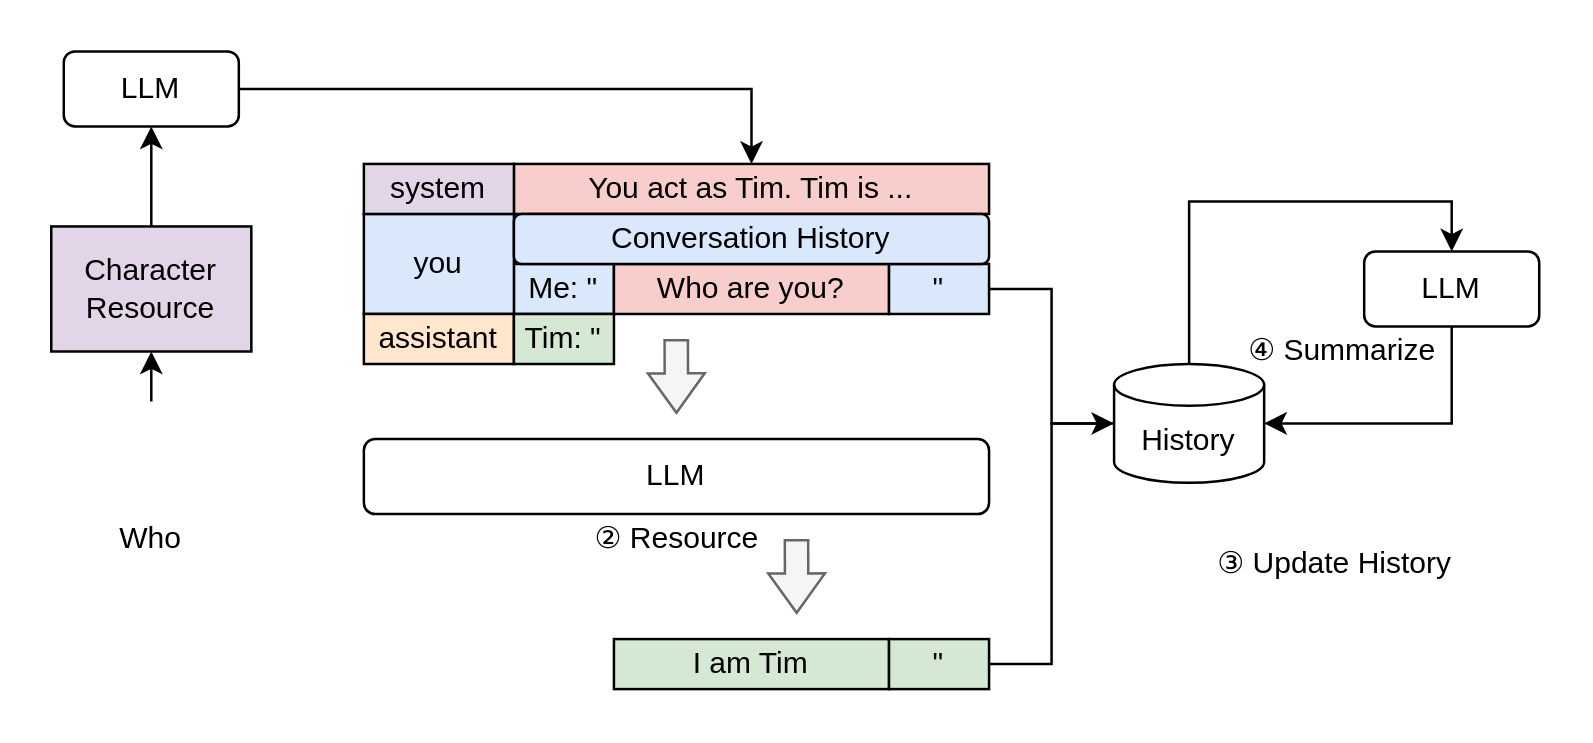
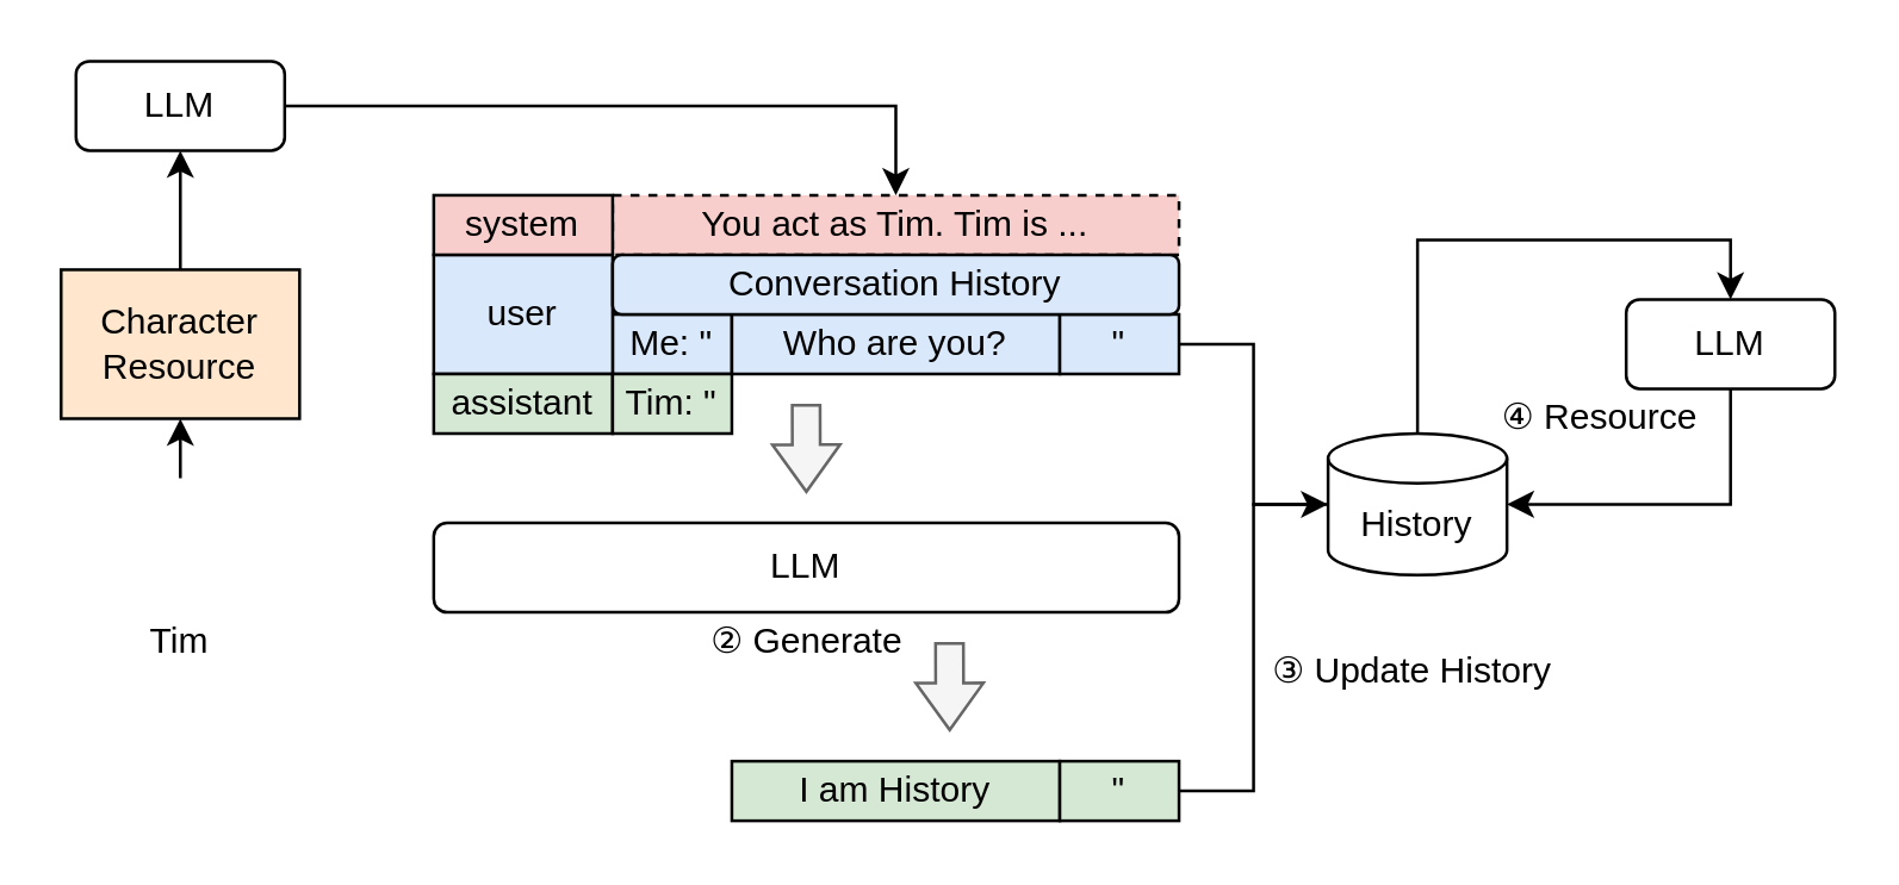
- <mxCell id="12" value="&lt;div&gt;system&lt;/div&gt;" style="rounded=0;whiteSpace=wrap;html=1;fillColor=#e1d5e7;strokeColor=#000000;" vertex="1" parent="1"><mxGeometry x="145" y="65" width="60" height="20" as="geometry" /></mxCell>
+ <mxCell id="12" value="&lt;div&gt;system&lt;/div&gt;" style="rounded=0;whiteSpace=wrap;html=1;fillColor=#f8cecc;strokeColor=#000000;" vertex="1" parent="1"><mxGeometry x="145" y="65" width="60" height="20" as="geometry" /></mxCell>
- <mxCell id="2" value="&lt;div&gt;You act as Tim. Tim is ...&lt;/div&gt;" style="rounded=0;whiteSpace=wrap;html=1;fillColor=#f8cecc;strokeColor=#000000;" parent="1" vertex="1"><mxGeometry x="205" y="65" width="190" height="20" as="geometry" /></mxCell>
+ <mxCell id="2" value="&lt;div&gt;You act as Tim. Tim is ...&lt;/div&gt;" style="rounded=0;whiteSpace=wrap;html=1;fillColor=#f8cecc;strokeColor=#000000;dashed=1;" parent="1" vertex="1"><mxGeometry x="205" y="65" width="190" height="20" as="geometry" /></mxCell>
- <mxCell id="10" value="you" style="rounded=0;whiteSpace=wrap;html=1;fillColor=#dae8fc;strokeColor=#000000;" vertex="1" parent="1"><mxGeometry x="145" y="85" width="60" height="40" as="geometry" /></mxCell>
+ <mxCell id="10" value="user" style="rounded=0;whiteSpace=wrap;html=1;fillColor=#dae8fc;strokeColor=#000000;" vertex="1" parent="1"><mxGeometry x="145" y="85" width="60" height="40" as="geometry" /></mxCell>
- <mxCell id="9" value="Character&lt;div&gt;Resource&lt;/div&gt;" style="rounded=0;whiteSpace=wrap;html=1;fillColor=#e1d5e7;strokeColor=#000000;" parent="1" vertex="1"><mxGeometry x="20" y="90" width="80" height="50" as="geometry" /></mxCell>
+ <mxCell id="9" value="Character&lt;div&gt;Resource&lt;/div&gt;" style="rounded=0;whiteSpace=wrap;html=1;fillColor=#ffe6cc;strokeColor=#000000;" parent="1" vertex="1"><mxGeometry x="20" y="90" width="80" height="50" as="geometry" /></mxCell>
- <mxCell id="13" value="Who are you?" style="rounded=0;whiteSpace=wrap;html=1;fillColor=#f8cecc;strokeColor=#000000;" vertex="1" parent="1"><mxGeometry x="245" y="105" width="110" height="20" as="geometry" /></mxCell>
+ <mxCell id="13" value="Who are you?" style="rounded=0;whiteSpace=wrap;html=1;fillColor=#dae8fc;strokeColor=#000000;" vertex="1" parent="1"><mxGeometry x="245" y="105" width="110" height="20" as="geometry" /></mxCell>
- <mxCell id="16" value="assistant" style="rounded=0;whiteSpace=wrap;html=1;fillColor=#ffe6cc;strokeColor=#000000;" vertex="1" parent="1"><mxGeometry x="145" y="125" width="60" height="20" as="geometry" /></mxCell>
+ <mxCell id="16" value="assistant" style="rounded=0;whiteSpace=wrap;html=1;fillColor=#d5e8d4;strokeColor=#000000;" vertex="1" parent="1"><mxGeometry x="145" y="125" width="60" height="20" as="geometry" /></mxCell>
- <mxCell id="27" value="④ Summarize" style="text;html=1;align=center;verticalAlign=middle;whiteSpace=wrap;rounded=0;" vertex="1" parent="1"><mxGeometry x="495" y="130" width="83" height="20" as="geometry" /></mxCell>
+ <mxCell id="27" value="④ Resource" style="text;html=1;align=center;verticalAlign=middle;whiteSpace=wrap;rounded=0;" vertex="1" parent="1"><mxGeometry x="495" y="130" width="83" height="20" as="geometry" /></mxCell>
- <mxCell id="11" value="Who" style="text;html=1;align=center;verticalAlign=middle;whiteSpace=wrap;rounded=0;" vertex="1" parent="1"><mxGeometry x="30" y="205" width="60" height="20" as="geometry" /></mxCell>
+ <mxCell id="11" value="Tim" style="text;html=1;align=center;verticalAlign=middle;whiteSpace=wrap;rounded=0;" vertex="1" parent="1"><mxGeometry x="30" y="205" width="60" height="20" as="geometry" /></mxCell>
- <mxCell id="23" value="② Resource" style="text;html=1;align=center;verticalAlign=middle;whiteSpace=wrap;rounded=0;" vertex="1" parent="1"><mxGeometry x="232.5" y="205" width="75" height="20" as="geometry" /></mxCell>
+ <mxCell id="23" value="② Generate" style="text;html=1;align=center;verticalAlign=middle;whiteSpace=wrap;rounded=0;" vertex="1" parent="1"><mxGeometry x="232.5" y="205" width="75" height="20" as="geometry" /></mxCell>
- <mxCell id="31" value="③ Update History" style="text;html=1;align=center;verticalAlign=middle;whiteSpace=wrap;rounded=0;" vertex="1" parent="1"><mxGeometry x="482" y="215" width="103" height="20" as="geometry" /></mxCell>
+ <mxCell id="31" value="③ Update History" style="text;html=1;align=center;verticalAlign=middle;whiteSpace=wrap;rounded=0;" vertex="1" parent="1"><mxGeometry x="422" y="215" width="103" height="20" as="geometry" /></mxCell>
- <mxCell id="18" value="I am Tim" style="rounded=0;whiteSpace=wrap;html=1;fillColor=#d5e8d4;strokeColor=#000000;" vertex="1" parent="1"><mxGeometry x="245" y="255" width="110" height="20" as="geometry" /></mxCell>
+ <mxCell id="18" value="I am History" style="rounded=0;whiteSpace=wrap;html=1;fillColor=#d5e8d4;strokeColor=#000000;" vertex="1" parent="1"><mxGeometry x="245" y="255" width="110" height="20" as="geometry" /></mxCell>
